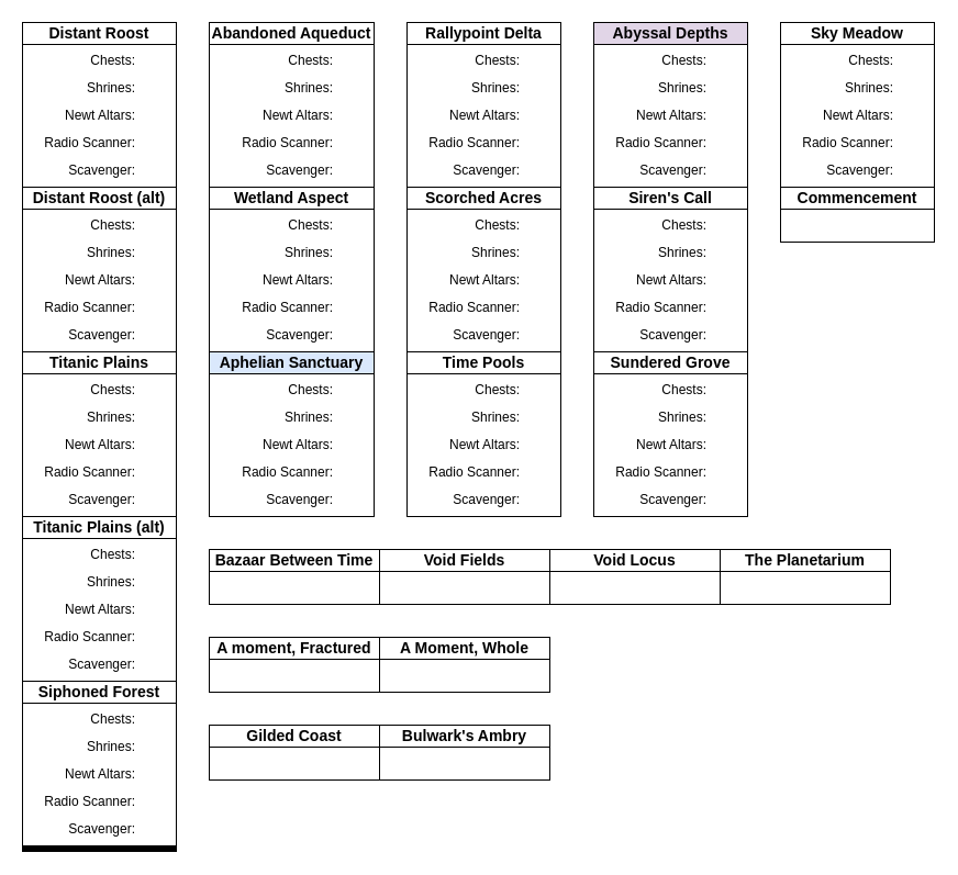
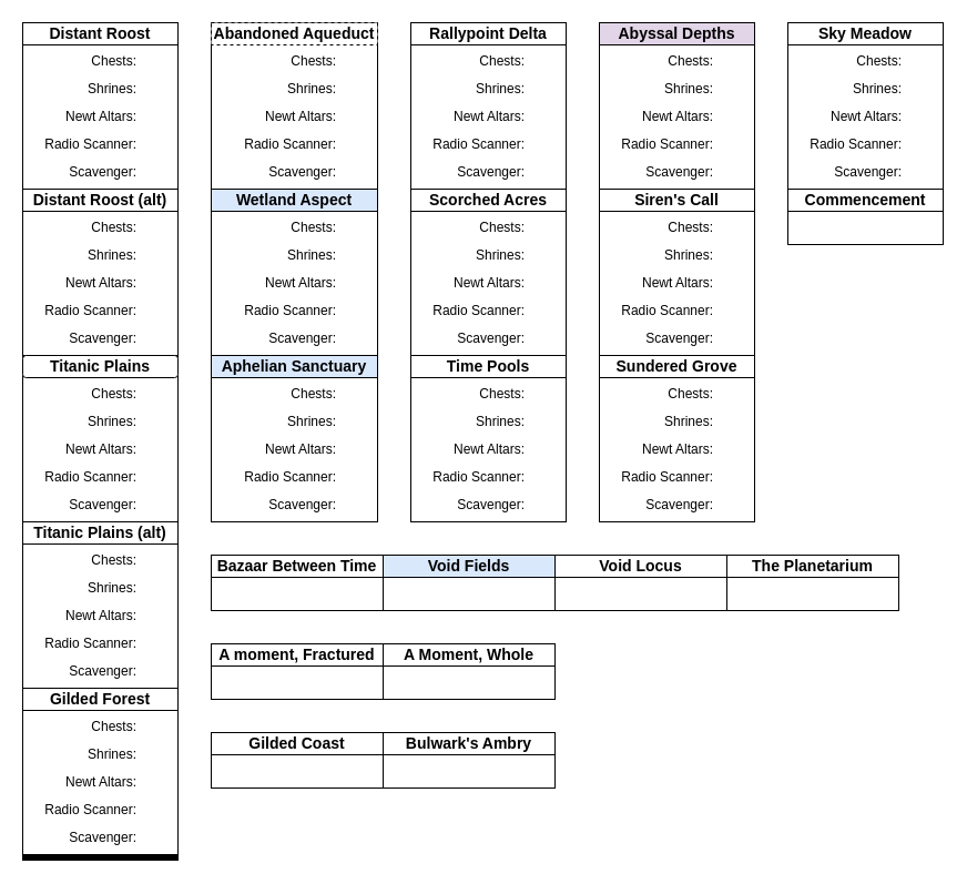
- <mxCell id="107" value="&lt;p style=&quot;line-height: 120%;&quot;&gt;&lt;b style=&quot;border-color: var(--border-color);&quot;&gt;&lt;font style=&quot;font-size: 14px;&quot;&gt;Abandoned Aqueduct&lt;/font&gt;&lt;/b&gt;&lt;/p&gt;" style="whiteSpace=wrap;html=1;labelBackgroundColor=none;movable=1;resizable=1;rotatable=1;deletable=1;editable=1;locked=0;connectable=1;container=0;" vertex="1" parent="1"><mxGeometry x="190" width="150" height="20" as="geometry" y="20" /></mxCell>
+ <mxCell id="107" value="&lt;p style=&quot;line-height: 120%;&quot;&gt;&lt;b style=&quot;border-color: var(--border-color);&quot;&gt;&lt;font style=&quot;font-size: 14px;&quot;&gt;Abandoned Aqueduct&lt;/font&gt;&lt;/b&gt;&lt;/p&gt;" style="whiteSpace=wrap;html=1;labelBackgroundColor=none;movable=1;resizable=1;rotatable=1;deletable=1;editable=1;locked=0;connectable=1;container=0;dashed=1;" vertex="1" parent="1"><mxGeometry x="190" width="150" height="20" as="geometry" y="20" /></mxCell>
- <mxCell id="114" value="&lt;p style=&quot;line-height: 120%;&quot;&gt;&lt;b style=&quot;border-color: var(--border-color);&quot;&gt;&lt;font style=&quot;font-size: 14px;&quot;&gt;Wetland Aspect&lt;/font&gt;&lt;/b&gt;&lt;/p&gt;" style="whiteSpace=wrap;html=1;labelBackgroundColor=none;movable=1;resizable=1;rotatable=1;deletable=1;editable=1;locked=0;connectable=1;container=0;" vertex="1" parent="1"><mxGeometry x="190" y="170" width="150" height="20" as="geometry" /></mxCell>
+ <mxCell id="114" value="&lt;p style=&quot;line-height: 120%;&quot;&gt;&lt;b style=&quot;border-color: var(--border-color);&quot;&gt;&lt;font style=&quot;font-size: 14px;&quot;&gt;Wetland Aspect&lt;/font&gt;&lt;/b&gt;&lt;/p&gt;" style="whiteSpace=wrap;html=1;labelBackgroundColor=none;movable=1;resizable=1;rotatable=1;deletable=1;editable=1;locked=0;connectable=1;container=0;fillColor=#dae8fc;" vertex="1" parent="1"><mxGeometry x="190" y="170" width="150" height="20" as="geometry" /></mxCell>
- <mxCell id="13" value="&lt;p style=&quot;line-height: 120%;&quot;&gt;&lt;b style=&quot;border-color: var(--border-color);&quot;&gt;&lt;font style=&quot;font-size: 14px;&quot;&gt;Titanic Plains&lt;/font&gt;&lt;/b&gt;&lt;/p&gt;" style="whiteSpace=wrap;html=1;labelBackgroundColor=none;movable=1;resizable=1;rotatable=1;deletable=1;editable=1;locked=0;connectable=1;container=0;" vertex="1" parent="1"><mxGeometry y="320" width="140" height="20" as="geometry" x="20" /></mxCell>
+ <mxCell id="13" value="&lt;p style=&quot;line-height: 120%;&quot;&gt;&lt;b style=&quot;border-color: var(--border-color);&quot;&gt;&lt;font style=&quot;font-size: 14px;&quot;&gt;Titanic Plains&lt;/font&gt;&lt;/b&gt;&lt;/p&gt;" style="whiteSpace=wrap;html=1;labelBackgroundColor=none;movable=1;resizable=1;rotatable=1;deletable=1;editable=1;locked=0;connectable=1;container=0;rounded=1;" vertex="1" parent="1"><mxGeometry y="320" width="140" height="20" as="geometry" x="20" /></mxCell>
- <mxCell id="84" value="&lt;b&gt;&lt;font style=&quot;font-size: 14px;&quot;&gt;Void Fields&lt;/font&gt;&lt;/b&gt;" style="whiteSpace=wrap;html=1;labelBackgroundColor=none;movable=1;resizable=1;rotatable=1;deletable=1;editable=1;locked=0;connectable=1;container=0;" vertex="1" parent="1"><mxGeometry x="345" y="500" width="155" height="20" as="geometry" /></mxCell>
+ <mxCell id="84" value="&lt;b&gt;&lt;font style=&quot;font-size: 14px;&quot;&gt;Void Fields&lt;/font&gt;&lt;/b&gt;" style="whiteSpace=wrap;html=1;labelBackgroundColor=none;movable=1;resizable=1;rotatable=1;deletable=1;editable=1;locked=0;connectable=1;container=0;fillColor=#dae8fc;" vertex="1" parent="1"><mxGeometry x="345" y="500" width="155" height="20" as="geometry" /></mxCell>
- <mxCell id="27" value="&lt;p style=&quot;line-height: 120%;&quot;&gt;&lt;b style=&quot;border-color: var(--border-color);&quot;&gt;&lt;font style=&quot;font-size: 14px;&quot;&gt;Siphoned Forest&lt;/font&gt;&lt;/b&gt;&lt;/p&gt;" style="whiteSpace=wrap;html=1;labelBackgroundColor=none;movable=1;resizable=1;rotatable=1;deletable=1;editable=1;locked=0;connectable=1;container=0;" vertex="1" parent="1"><mxGeometry y="620" width="140" height="20" as="geometry" x="20" /></mxCell>
+ <mxCell id="27" value="&lt;p style=&quot;line-height: 120%;&quot;&gt;&lt;b style=&quot;border-color: var(--border-color);&quot;&gt;&lt;font style=&quot;font-size: 14px;&quot;&gt;Gilded Forest&lt;/font&gt;&lt;/b&gt;&lt;/p&gt;" style="whiteSpace=wrap;html=1;labelBackgroundColor=none;movable=1;resizable=1;rotatable=1;deletable=1;editable=1;locked=0;connectable=1;container=0;" vertex="1" parent="1"><mxGeometry y="620" width="140" height="20" as="geometry" x="20" /></mxCell>
